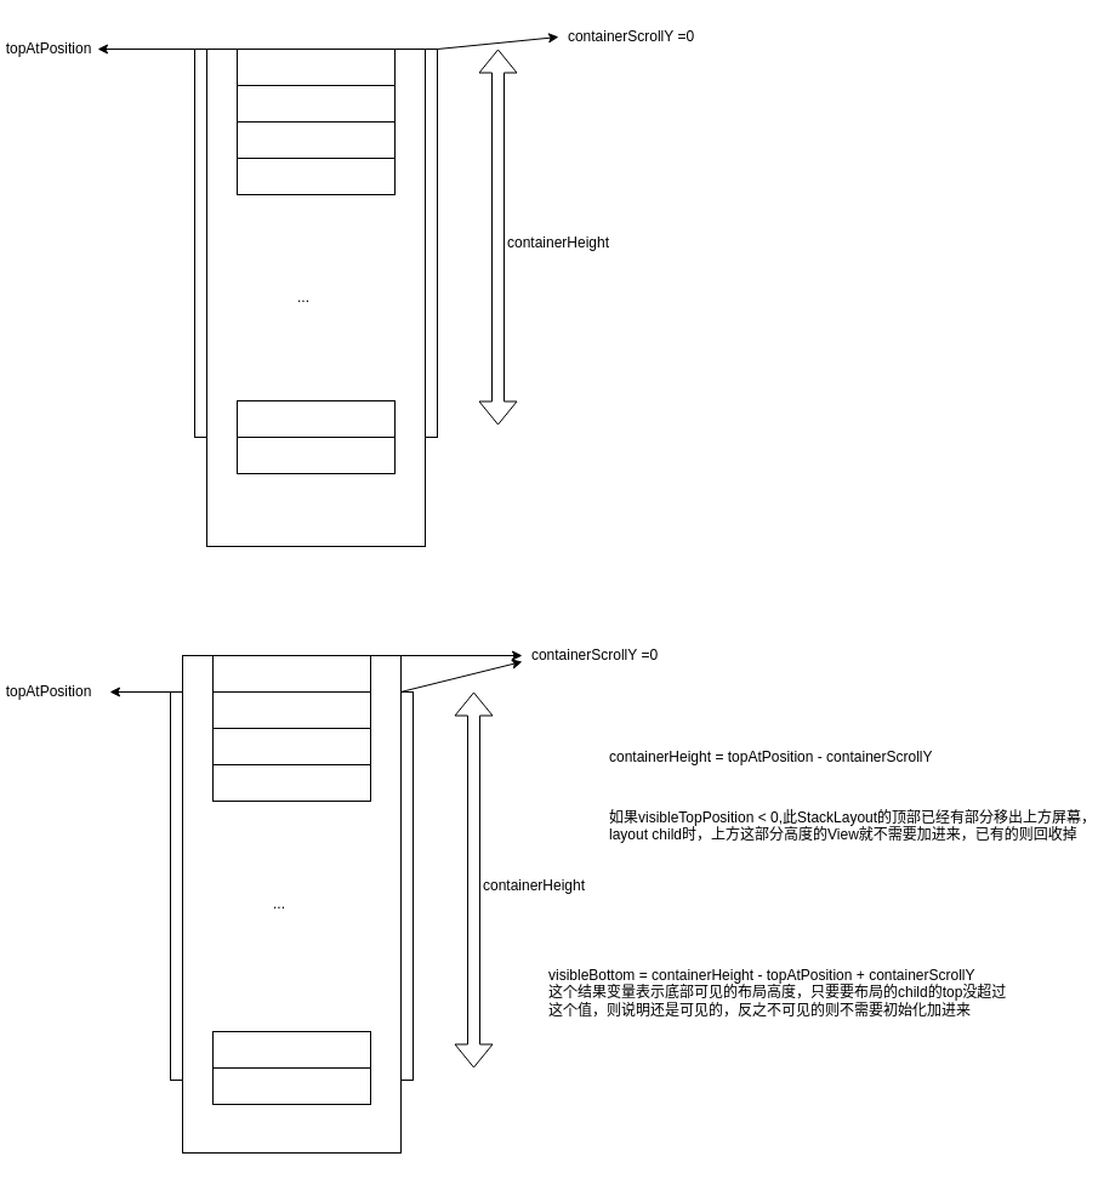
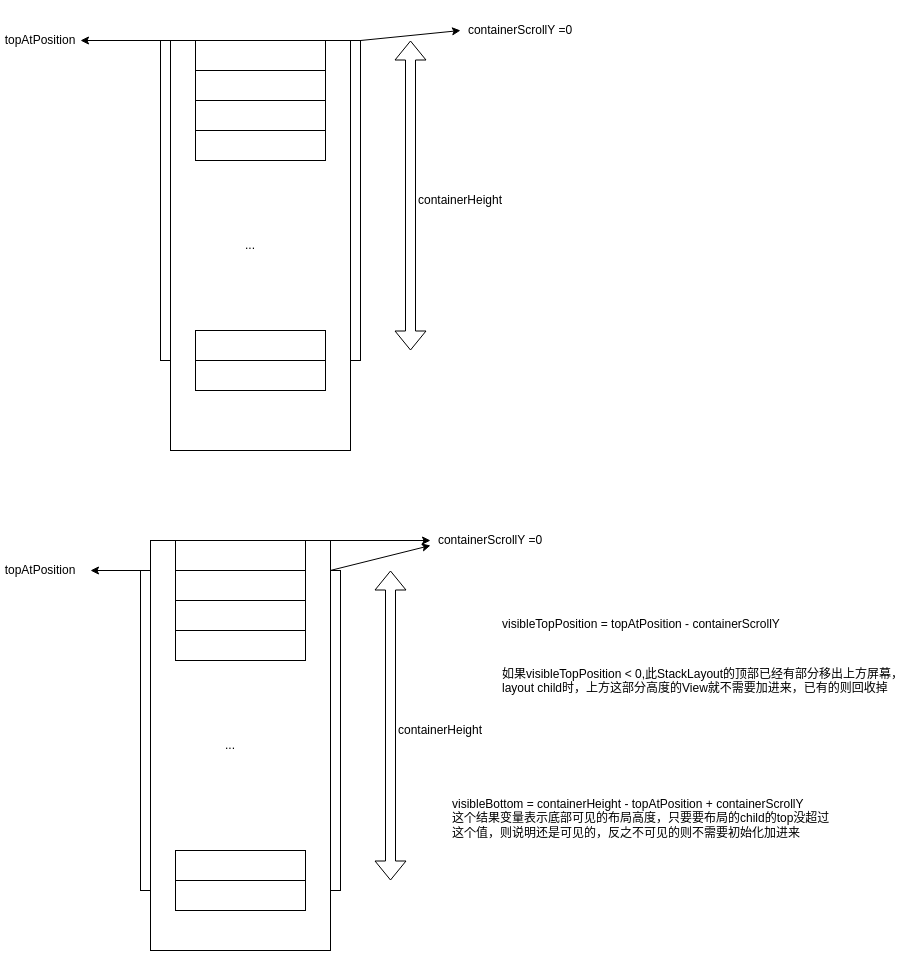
- <mxCell id="33" value="containerHeight = topAtPosition - containerScrollY" style="text;html=1;" vertex="1" parent="1"><mxGeometry x="500" y="610" width="300" height="30" as="geometry" /></mxCell>
+ <mxCell id="33" value="visibleTopPosition = topAtPosition - containerScrollY" style="text;html=1;" vertex="1" parent="1"><mxGeometry x="500" y="610" width="300" height="30" as="geometry" /></mxCell>
